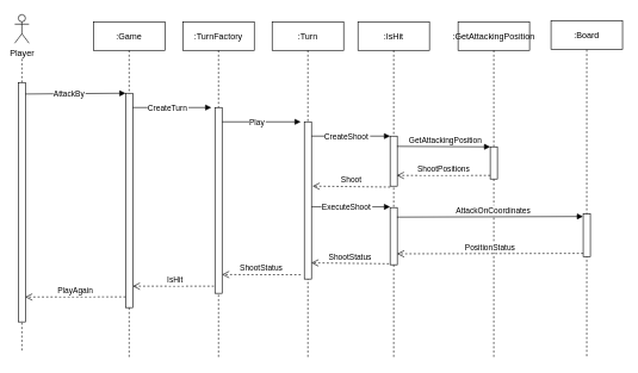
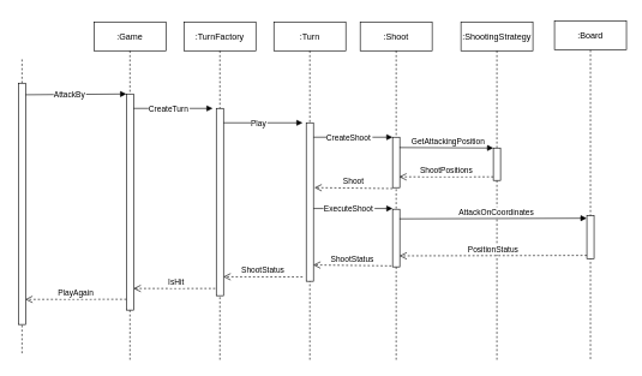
- <mxCell id="29" value="Player" style="shape=umlActor;verticalLabelPosition=bottom;verticalAlign=top;html=1;outlineConnect=0;" vertex="1" parent="1"><mxGeometry x="20" y="20" width="20" height="40" as="geometry" /></mxCell>
- <mxCell id="13" value=":IsHit" style="shape=umlLifeline;perimeter=lifelinePerimeter;container=1;collapsible=0;recursiveResize=0;rounded=0;shadow=0;strokeWidth=1;" vertex="1" parent="1"><mxGeometry x="500" y="30" width="100" height="470" as="geometry" /></mxCell>
+ <mxCell id="13" value=":Shoot" style="shape=umlLifeline;perimeter=lifelinePerimeter;container=1;collapsible=0;recursiveResize=0;rounded=0;shadow=0;strokeWidth=1;" vertex="1" parent="1"><mxGeometry x="500" y="30" width="100" height="470" as="geometry" /></mxCell>
- <mxCell id="19" value=":GetAttackingPosition" style="shape=umlLifeline;perimeter=lifelinePerimeter;container=1;collapsible=0;recursiveResize=0;rounded=0;shadow=0;strokeWidth=1;" vertex="1" parent="1"><mxGeometry x="640" y="30" width="100" height="470" as="geometry" /></mxCell>
+ <mxCell id="19" value=":ShootingStrategy" style="shape=umlLifeline;perimeter=lifelinePerimeter;container=1;collapsible=0;recursiveResize=0;rounded=0;shadow=0;strokeWidth=1;" vertex="1" parent="1"><mxGeometry x="640" y="30" width="100" height="470" as="geometry" /></mxCell>
